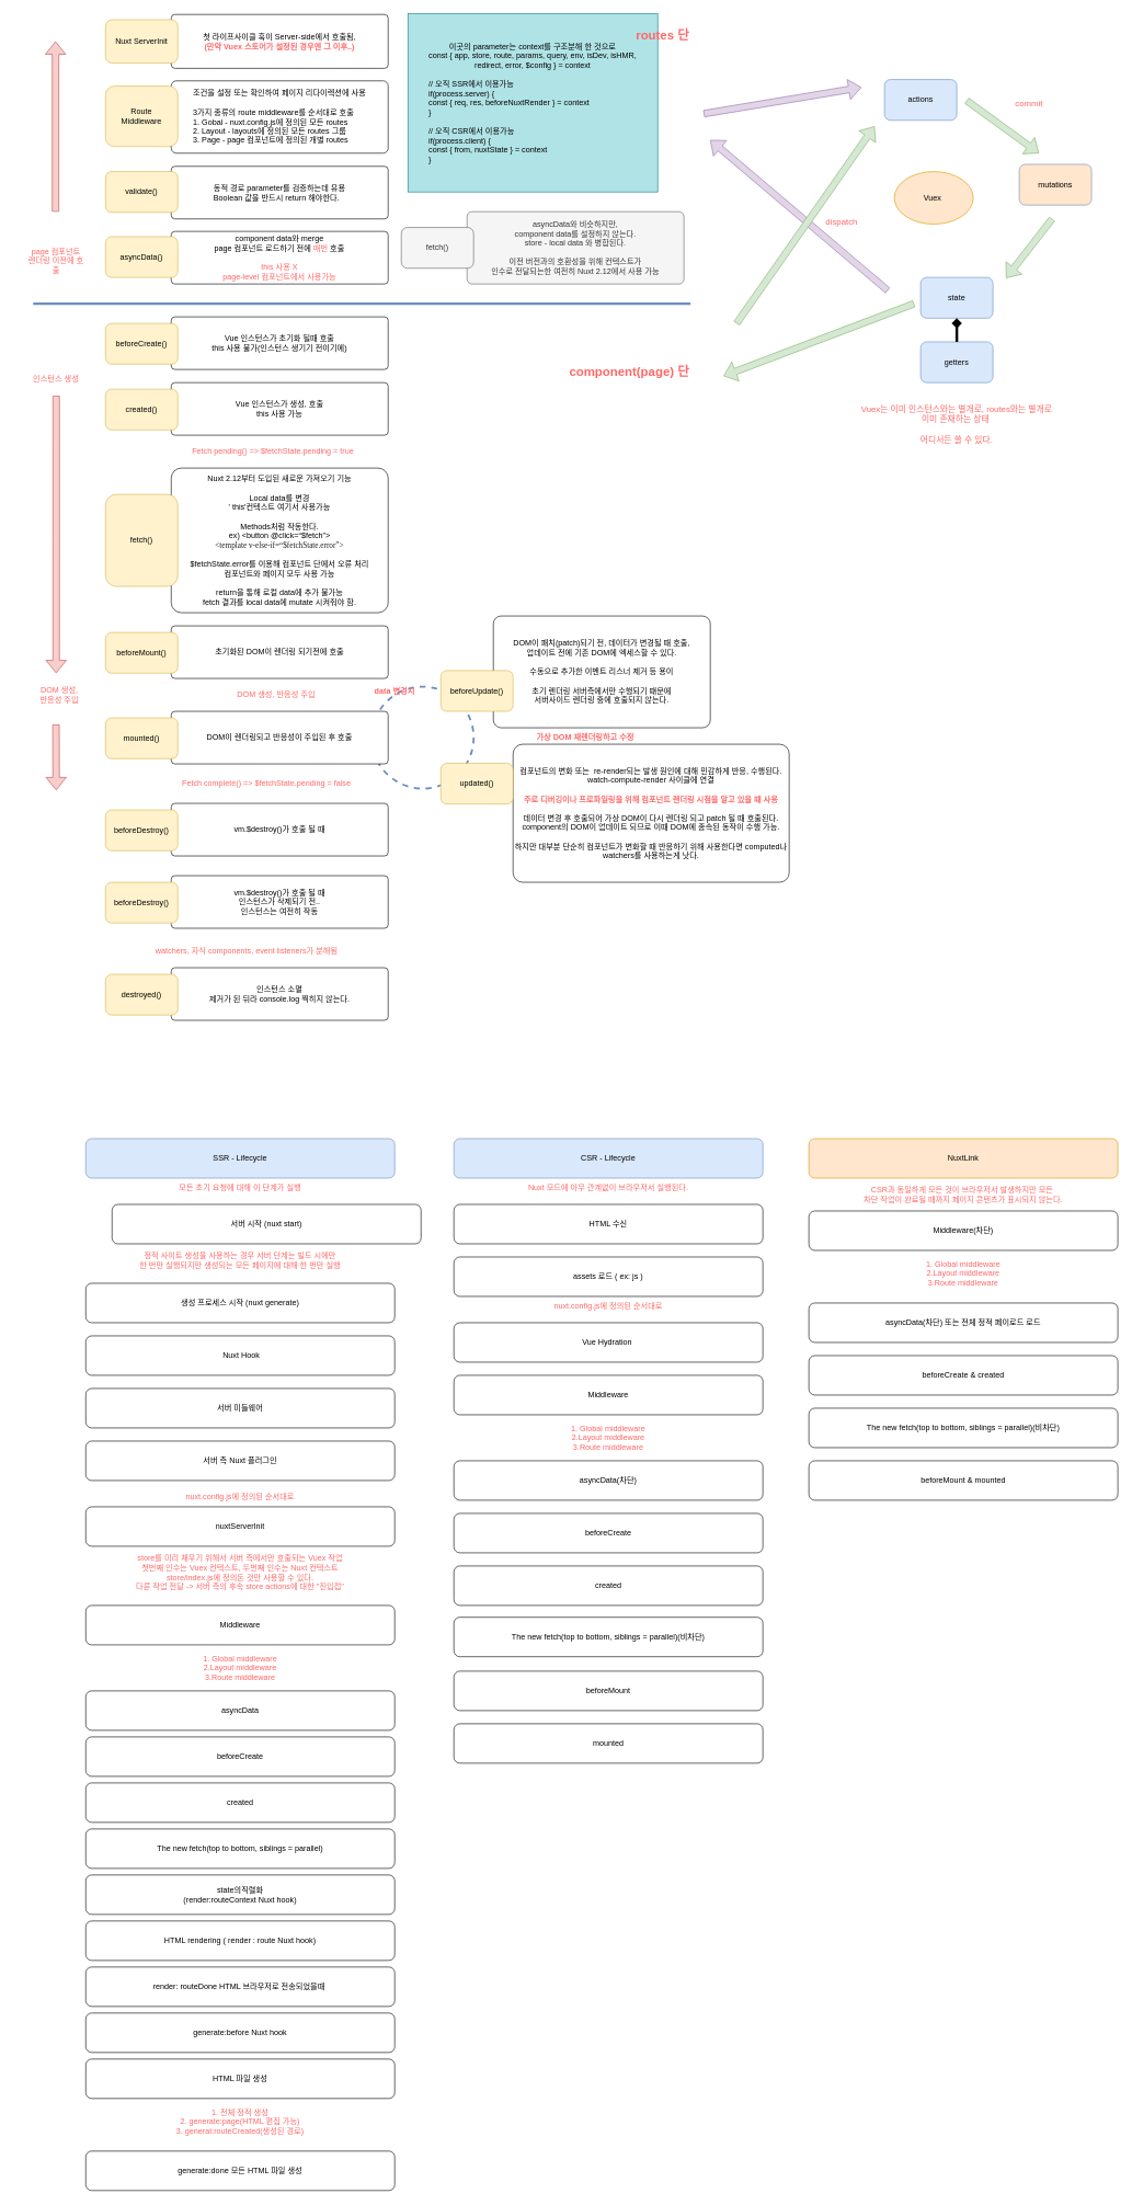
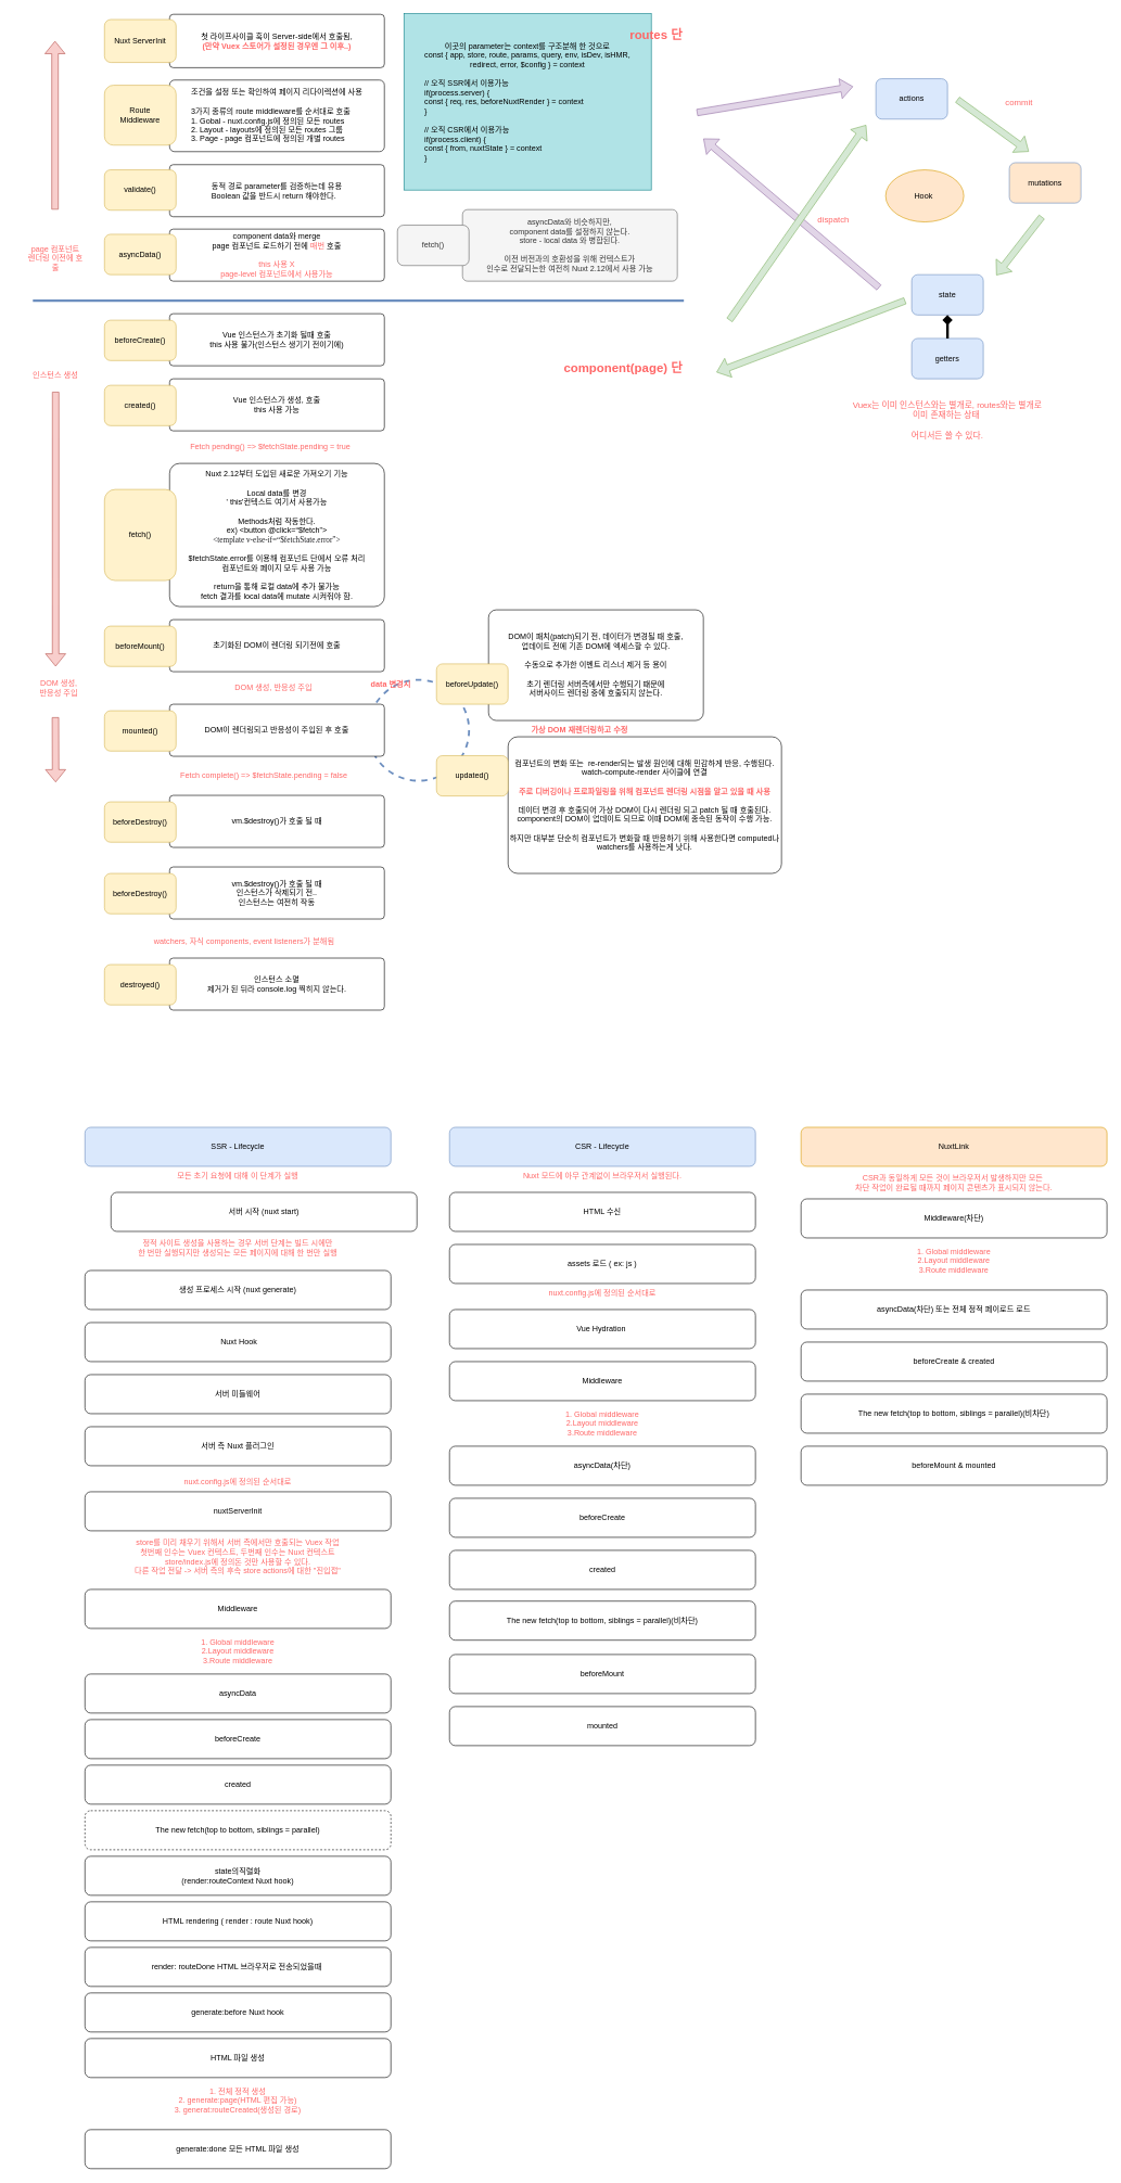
- <mxCell id="15" value="Vuex&amp;nbsp;" style="ellipse;whiteSpace=wrap;html=1;labelBackgroundColor=none;fillColor=#ffe6cc;strokeColor=#d79b00;" parent="1" vertex="1"><mxGeometry x="1360" y="260" width="120" height="80" as="geometry" /></mxCell>
+ <mxCell id="15" value="Hook&amp;nbsp;" style="ellipse;whiteSpace=wrap;html=1;labelBackgroundColor=none;fillColor=#ffe6cc;strokeColor=#d79b00;" parent="1" vertex="1"><mxGeometry x="1360" y="260" width="120" height="80" as="geometry" /></mxCell>
- <mxCell id="79" value="The new fetch(top to bottom, siblings = parallel)" style="rounded=1;whiteSpace=wrap;html=1;" vertex="1" parent="1"><mxGeometry x="130" y="2781" width="470" height="60" as="geometry" /></mxCell>
+ <mxCell id="79" value="The new fetch(top to bottom, siblings = parallel)" style="rounded=1;whiteSpace=wrap;html=1;dashed=1;" vertex="1" parent="1"><mxGeometry x="130" y="2781" width="470" height="60" as="geometry" /></mxCell>
